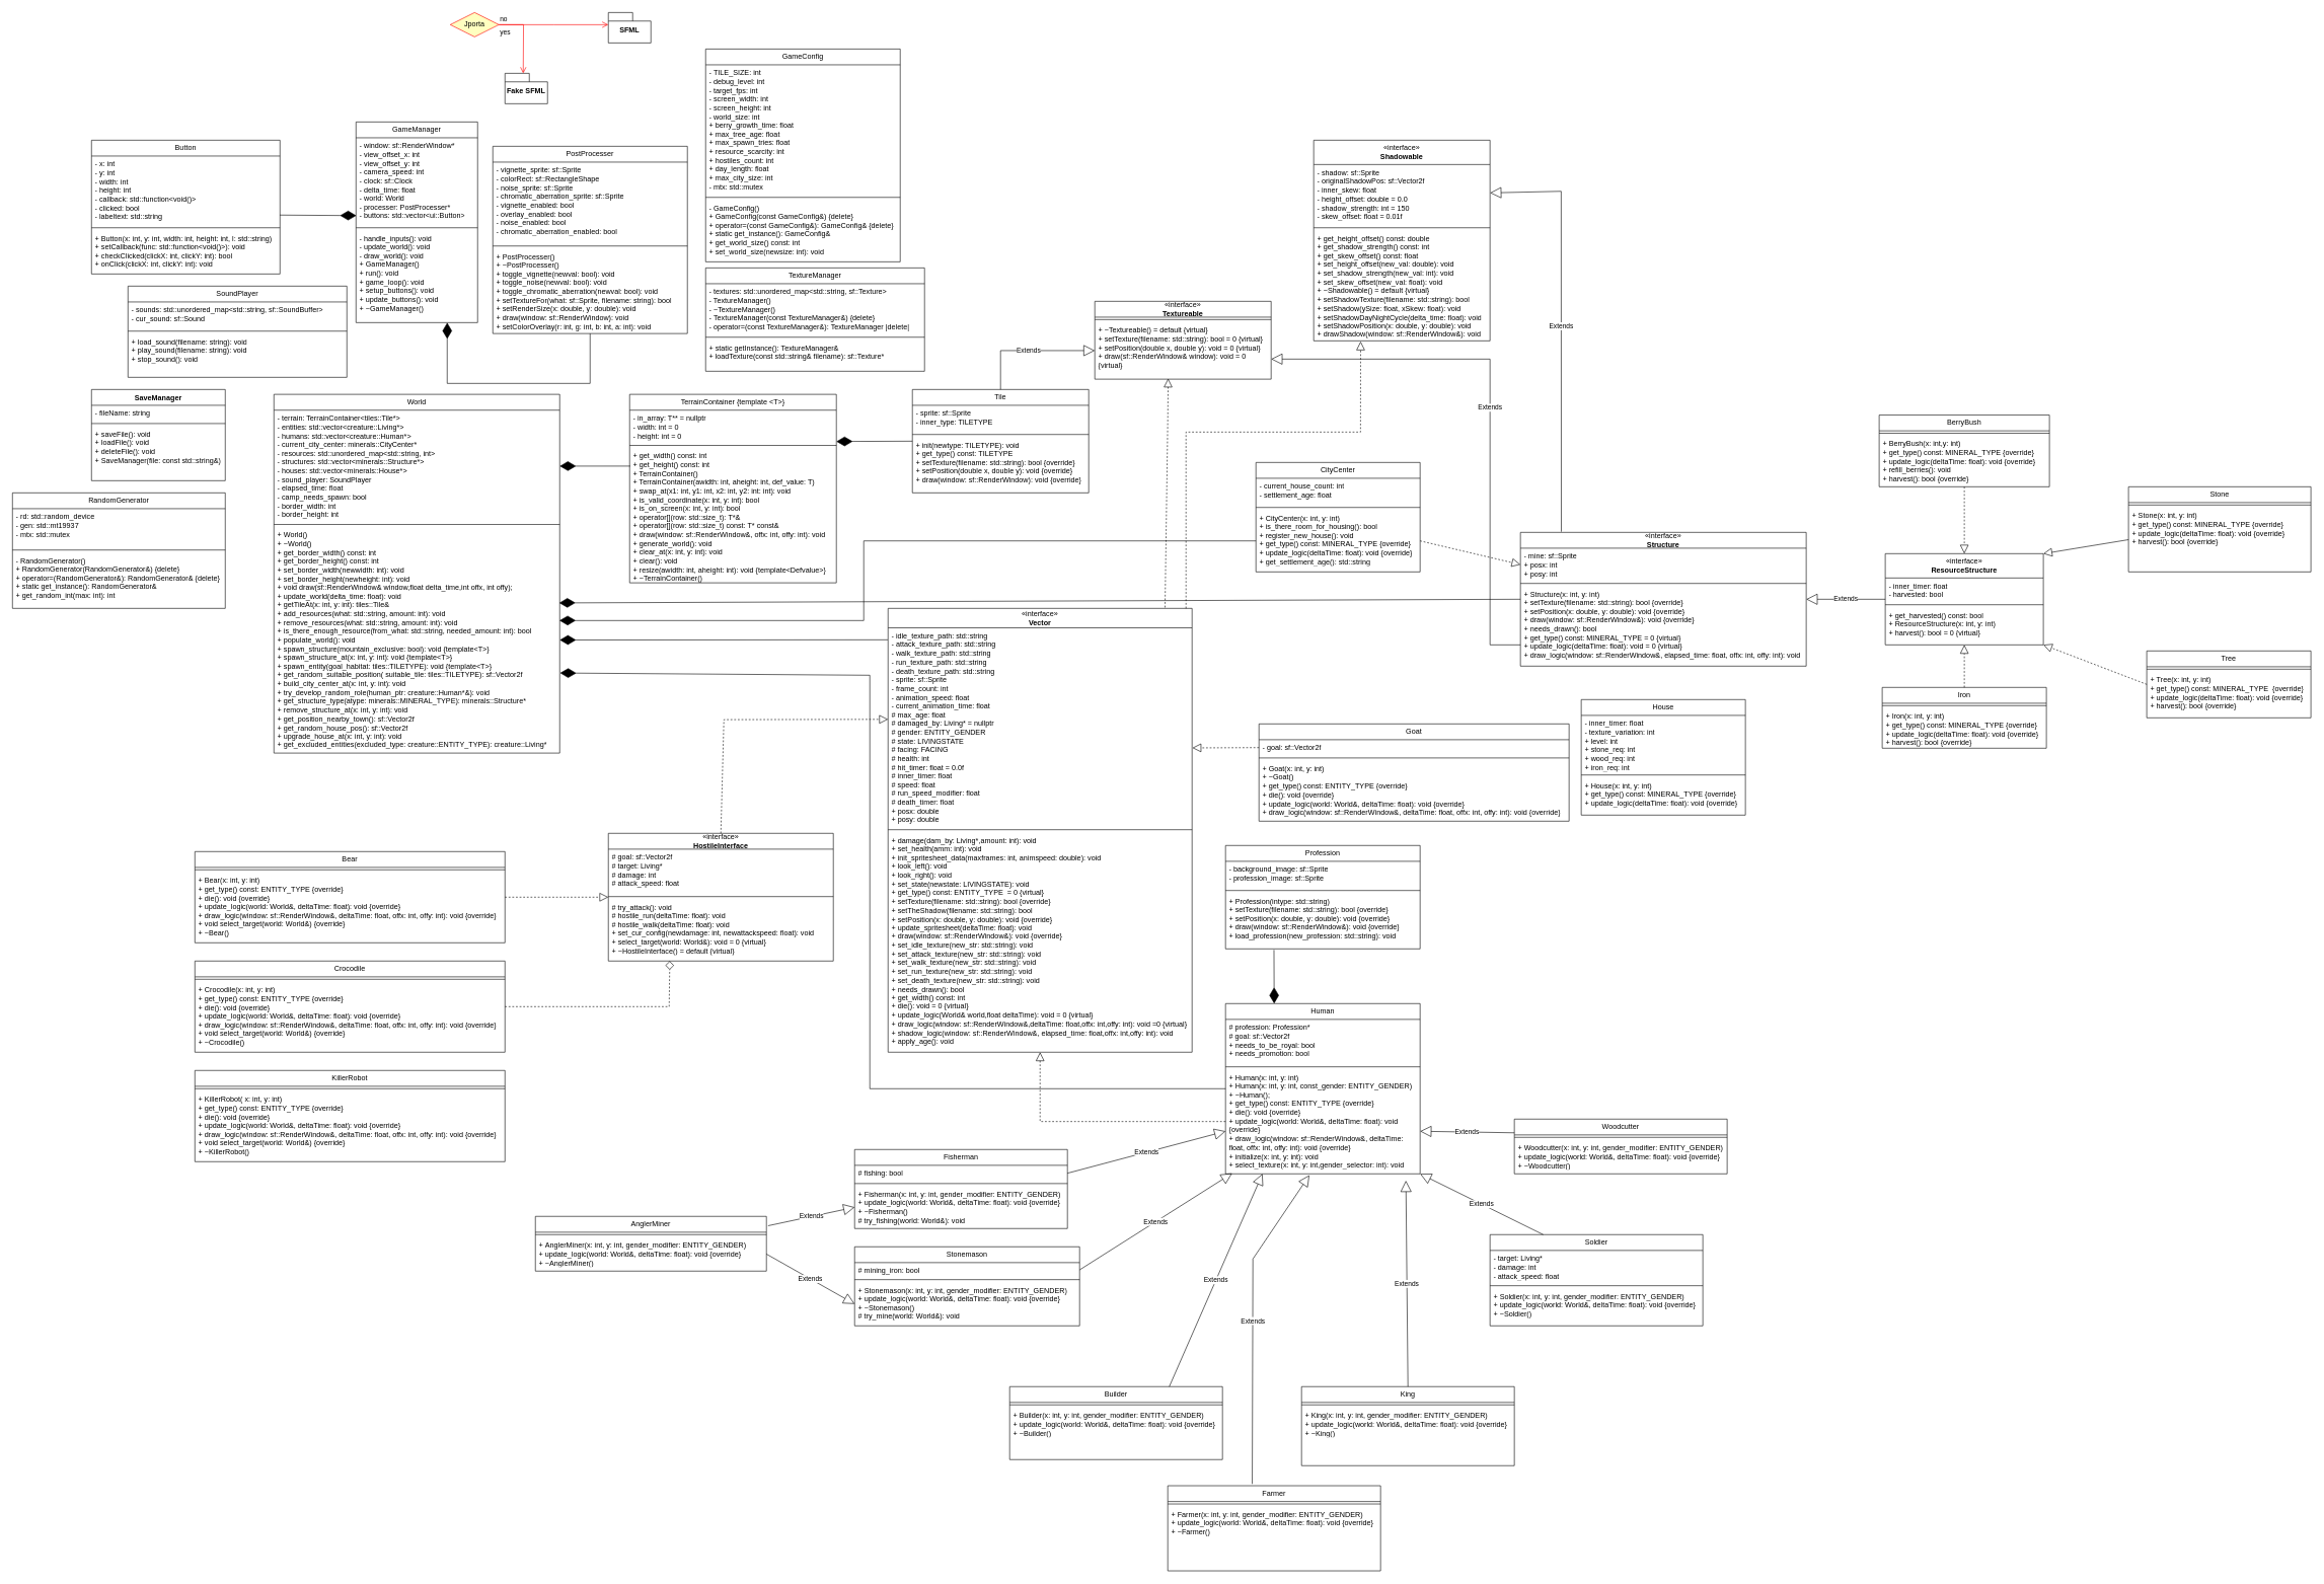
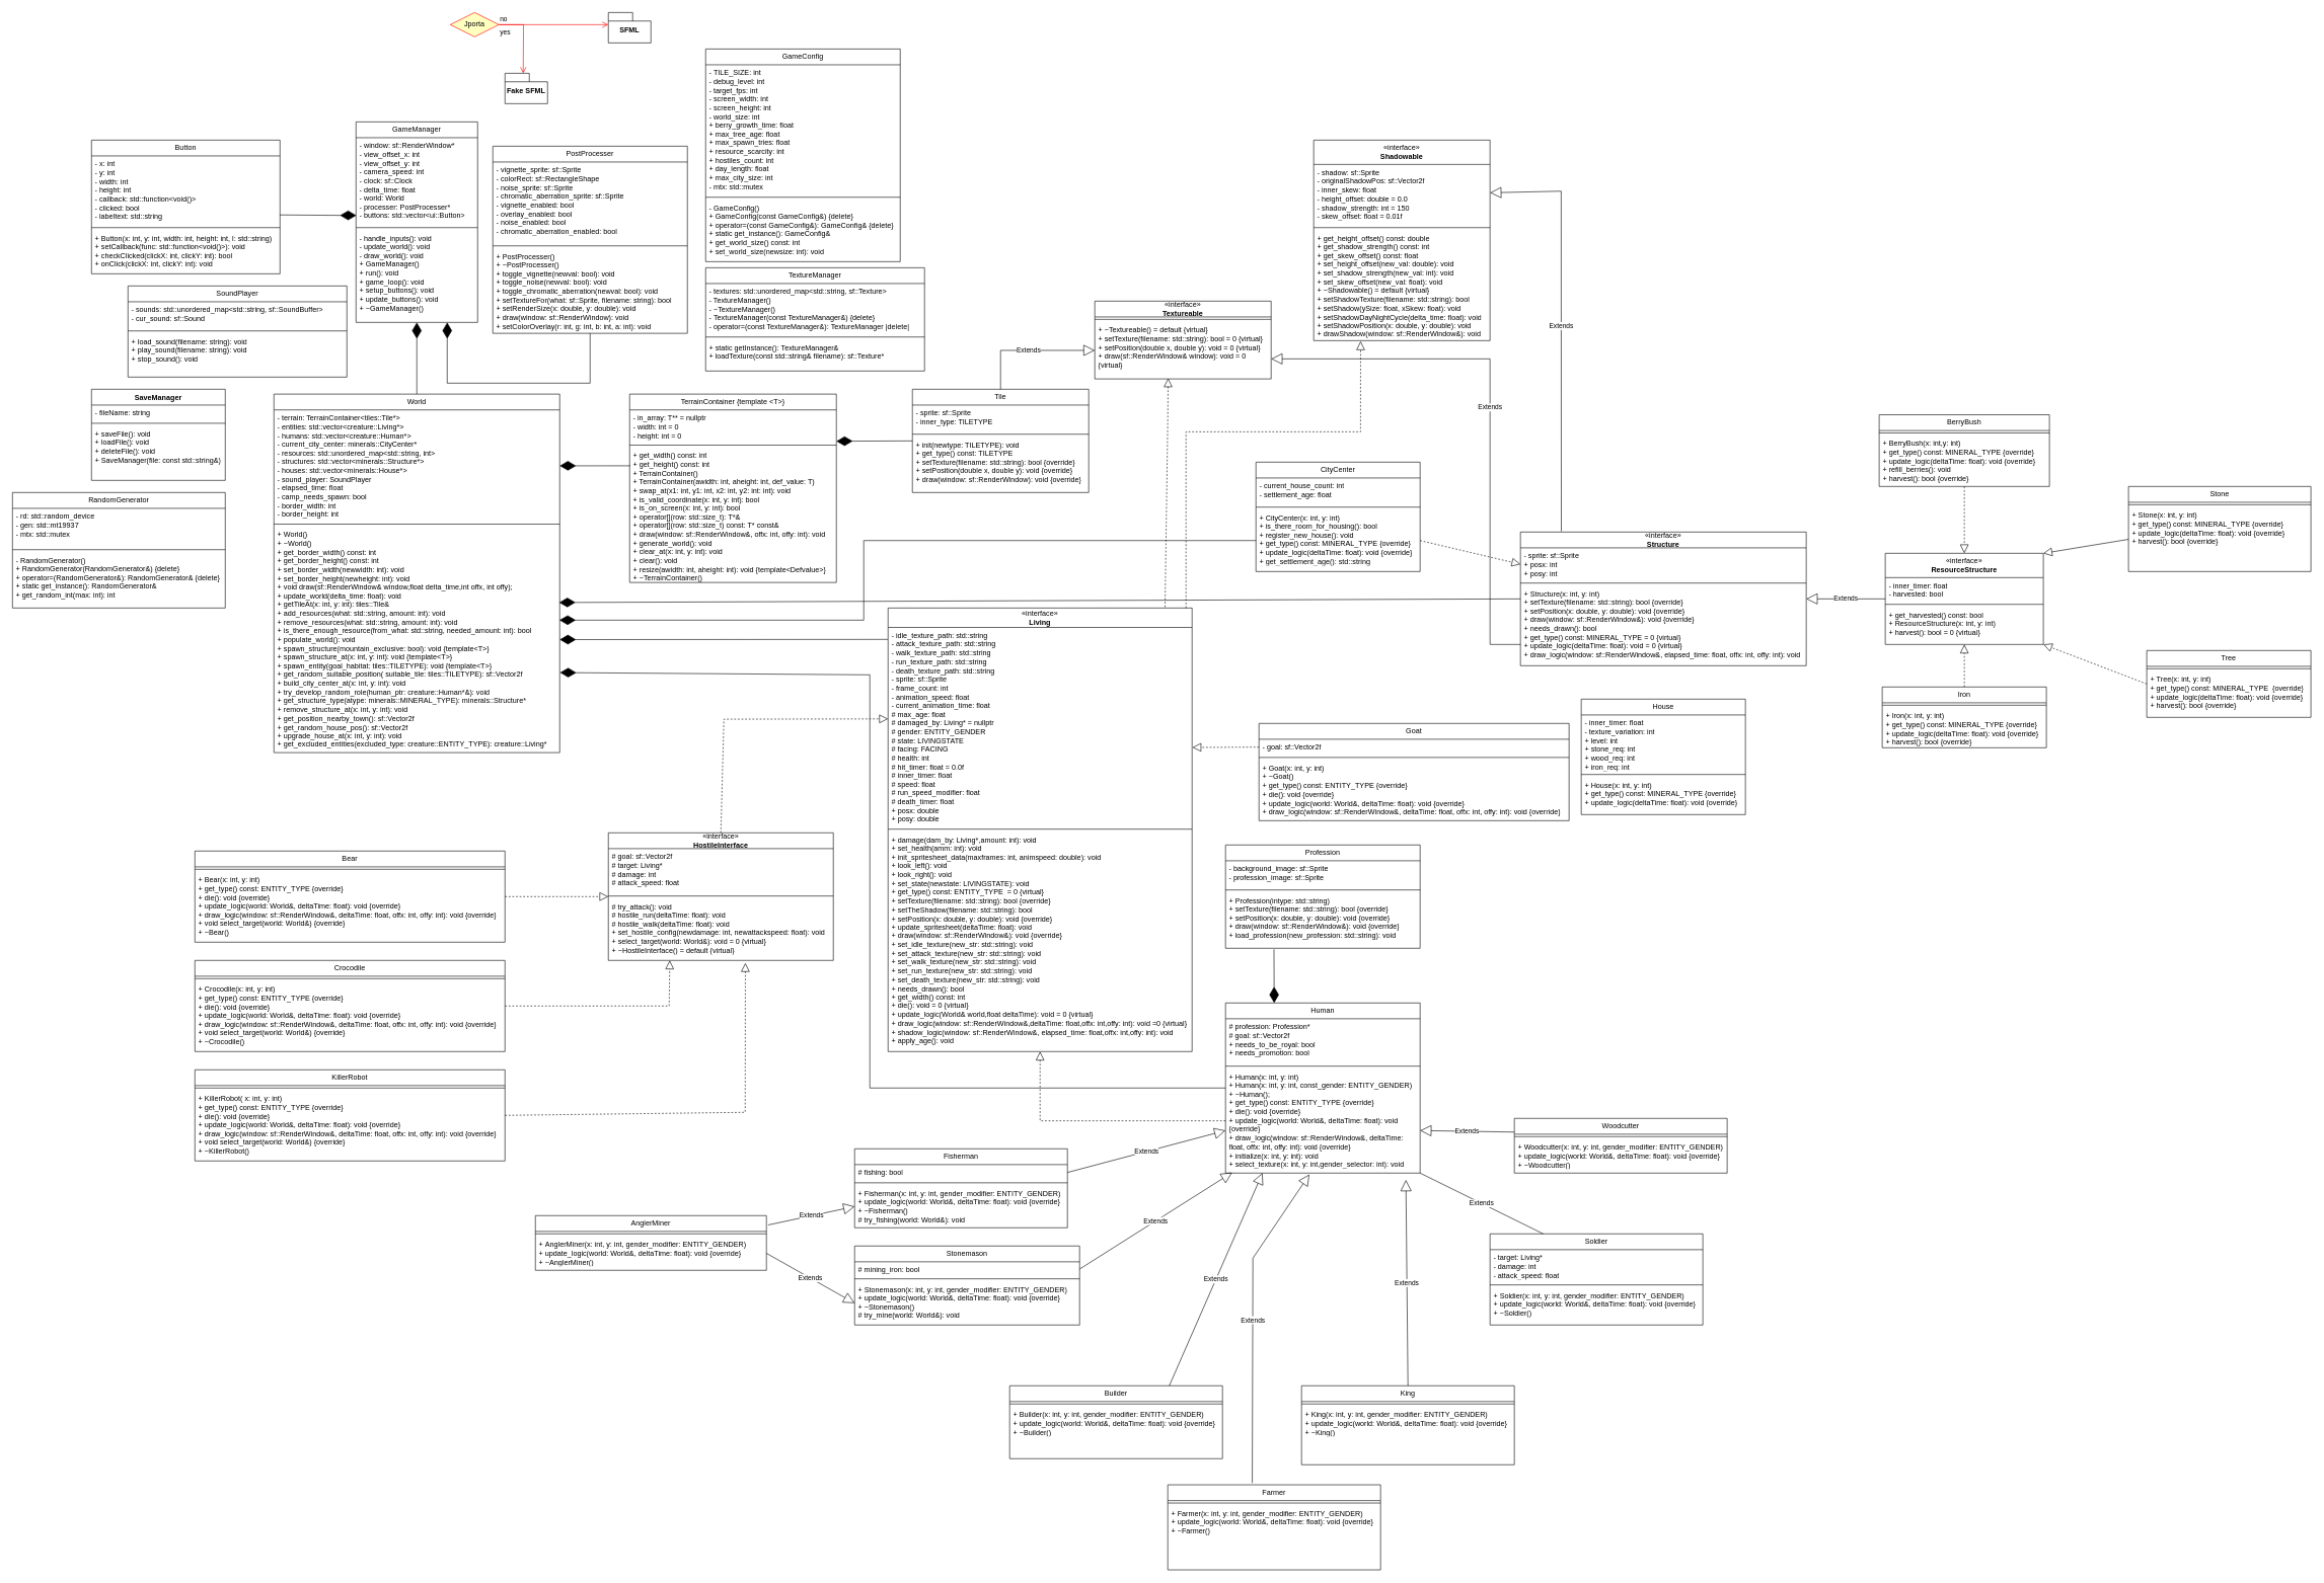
+ <mxCell id="45" value="" style="endArrow=diamondThin;endFill=1;endSize=24;html=1;rounded=0;exitX=0.5;exitY=0;exitDx=0;exitDy=0;entryX=0.5;entryY=1;entryDx=0;entryDy=0;" parent="1" source="41" target="2" edge="1"><mxGeometry width="160" relative="1" as="geometry"><mxPoint x="850" y="850" as="sourcePoint" /><mxPoint x="1010" y="850" as="targetPoint" /></mxGeometry></mxCell>
- <mxCell id="124" value="- mine:&amp;nbsp;sf::Sprite&lt;div&gt;+ posx: int&lt;/div&gt;&lt;div&gt;+ posy: int&lt;/div&gt;&lt;div&gt;&lt;br&gt;&lt;/div&gt;" style="text;strokeColor=none;fillColor=none;align=left;verticalAlign=top;spacingLeft=4;spacingRight=4;overflow=hidden;rotatable=0;points=[[0,0.5],[1,0.5]];portConstraint=eastwest;whiteSpace=wrap;html=1;" vertex="1" parent="123"><mxGeometry y="26" width="470" height="54" as="geometry" /></mxCell>
+ <mxCell id="124" value="- sprite:&amp;nbsp;sf::Sprite&lt;div&gt;+ posx: int&lt;/div&gt;&lt;div&gt;+ posy: int&lt;/div&gt;&lt;div&gt;&lt;br&gt;&lt;/div&gt;" style="text;strokeColor=none;fillColor=none;align=left;verticalAlign=top;spacingLeft=4;spacingRight=4;overflow=hidden;rotatable=0;points=[[0,0.5],[1,0.5]];portConstraint=eastwest;whiteSpace=wrap;html=1;" vertex="1" parent="123"><mxGeometry y="26" width="470" height="54" as="geometry" /></mxCell>
- <mxCell id="48" value="«interface»&lt;br&gt;&lt;b&gt;Vector&lt;/b&gt;" style="html=1;whiteSpace=wrap;shape=swimlane;fontStyle=0;startSize=32;childLayout=stackLayout;horizontal=1;fillColor=none;horizontalStack=0;resizeParent=1;resizeParentMax=0;resizeLast=0;collapsible=1;marginBottom=0;" parent="1" vertex="1"><mxGeometry x="1460" y="1000" width="500" height="730" as="geometry"><mxRectangle x="310" y="560" width="100" height="40" as="alternateBounds" /></mxGeometry></mxCell>
+ <mxCell id="48" value="«interface»&lt;br&gt;&lt;b&gt;Living&lt;/b&gt;" style="html=1;whiteSpace=wrap;shape=swimlane;fontStyle=0;startSize=32;childLayout=stackLayout;horizontal=1;fillColor=none;horizontalStack=0;resizeParent=1;resizeParentMax=0;resizeLast=0;collapsible=1;marginBottom=0;" parent="1" vertex="1"><mxGeometry x="1460" y="1000" width="500" height="730" as="geometry"><mxRectangle x="310" y="560" width="100" height="40" as="alternateBounds" /></mxGeometry></mxCell>
- <mxCell id="68" value="# try_attack(): void&lt;div&gt;# hostile_run(deltaTime: float): void&lt;/div&gt;&lt;div&gt;# hostile_walk(deltaTime: float): void&lt;/div&gt;&lt;div&gt;+ set_cur_config(newdamage: int, newattackspeed: float):&amp;nbsp;&lt;span style=&quot;background-color: transparent; color: light-dark(rgb(0, 0, 0), rgb(255, 255, 255));&quot;&gt;void&lt;/span&gt;&lt;/div&gt;&lt;div&gt;+ select_target(world:&amp;nbsp;&lt;span style=&quot;background-color: transparent; color: light-dark(rgb(0, 0, 0), rgb(255, 255, 255));&quot;&gt;World&amp;amp;&lt;/span&gt;&lt;span style=&quot;background-color: transparent; color: light-dark(rgb(0, 0, 0), rgb(255, 255, 255));&quot;&gt;): void = 0 {virtual}&lt;/span&gt;&lt;/div&gt;&lt;div&gt;+ ~HostileInterface() = default {virtual}&lt;/div&gt;" style="text;strokeColor=none;fillColor=none;align=left;verticalAlign=top;spacingLeft=4;spacingRight=4;overflow=hidden;rotatable=0;points=[[0,0.5],[1,0.5]];portConstraint=eastwest;whiteSpace=wrap;html=1;" vertex="1" parent="65"><mxGeometry y="108" width="370" height="102" as="geometry" /></mxCell>
+ <mxCell id="68" value="# try_attack(): void&lt;div&gt;# hostile_run(deltaTime: float): void&lt;/div&gt;&lt;div&gt;# hostile_walk(deltaTime: float): void&lt;/div&gt;&lt;div&gt;+ set_hostile_config(newdamage: int, newattackspeed: float):&amp;nbsp;&lt;span style=&quot;background-color: transparent; color: light-dark(rgb(0, 0, 0), rgb(255, 255, 255));&quot;&gt;void&lt;/span&gt;&lt;/div&gt;&lt;div&gt;+ select_target(world:&amp;nbsp;&lt;span style=&quot;background-color: transparent; color: light-dark(rgb(0, 0, 0), rgb(255, 255, 255));&quot;&gt;World&amp;amp;&lt;/span&gt;&lt;span style=&quot;background-color: transparent; color: light-dark(rgb(0, 0, 0), rgb(255, 255, 255));&quot;&gt;): void = 0 {virtual}&lt;/span&gt;&lt;/div&gt;&lt;div&gt;+ ~HostileInterface() = default {virtual}&lt;/div&gt;" style="text;strokeColor=none;fillColor=none;align=left;verticalAlign=top;spacingLeft=4;spacingRight=4;overflow=hidden;rotatable=0;points=[[0,0.5],[1,0.5]];portConstraint=eastwest;whiteSpace=wrap;html=1;" vertex="1" parent="65"><mxGeometry y="108" width="370" height="102" as="geometry" /></mxCell>
- <mxCell id="80" value="" style="endArrow=diamond;dashed=1;endFill=0;endSize=12;html=1;rounded=0;exitX=1;exitY=0.5;exitDx=0;exitDy=0;entryX=0.273;entryY=1;entryDx=0;entryDy=0;entryPerimeter=0;" parent="1" source="73" target="65" edge="1"><mxGeometry width="160" relative="1" as="geometry"><mxPoint x="870" y="1960" as="sourcePoint" /><mxPoint x="1030" y="1960" as="targetPoint" /><Array as="points"><mxPoint x="1100" y="1655" /></Array></mxGeometry></mxCell>
+ <mxCell id="80" value="" style="endArrow=block;dashed=1;endFill=0;endSize=12;html=1;rounded=0;exitX=1;exitY=0.5;exitDx=0;exitDy=0;entryX=0.273;entryY=1;entryDx=0;entryDy=0;entryPerimeter=0;" parent="1" source="73" target="65" edge="1"><mxGeometry width="160" relative="1" as="geometry"><mxPoint x="870" y="1960" as="sourcePoint" /><mxPoint x="1030" y="1960" as="targetPoint" /><Array as="points"><mxPoint x="1100" y="1655" /></Array></mxGeometry></mxCell>
+ <mxCell id="81" value="" style="endArrow=block;dashed=1;endFill=0;endSize=12;html=1;rounded=0;exitX=1;exitY=0.5;exitDx=0;exitDy=0;entryX=0.609;entryY=1.02;entryDx=0;entryDy=0;entryPerimeter=0;" parent="1" source="76" target="65" edge="1"><mxGeometry width="160" relative="1" as="geometry"><mxPoint x="870" y="1960" as="sourcePoint" /><mxPoint x="1030" y="1960" as="targetPoint" /><Array as="points"><mxPoint x="1225" y="1830" /></Array></mxGeometry></mxCell>
- <mxCell id="103" value="Extends" style="endArrow=block;endSize=16;endFill=0;html=1;rounded=0;entryX=1;entryY=1;entryDx=0;entryDy=0;exitX=0.25;exitY=0;exitDx=0;exitDy=0;" parent="1" source="99" target="54" edge="1"><mxGeometry width="160" relative="1" as="geometry"><mxPoint x="870" y="1790" as="sourcePoint" /><mxPoint x="1030" y="1790" as="targetPoint" /></mxGeometry></mxCell>
+ <mxCell id="103" value="Extends" style="endArrow=none;endSize=16;endFill=0;html=1;rounded=0;entryX=1;entryY=1;entryDx=0;entryDy=0;exitX=0.25;exitY=0;exitDx=0;exitDy=0;" parent="1" source="99" target="54" edge="1"><mxGeometry width="160" relative="1" as="geometry"><mxPoint x="870" y="1790" as="sourcePoint" /><mxPoint x="1030" y="1790" as="targetPoint" /></mxGeometry></mxCell>
